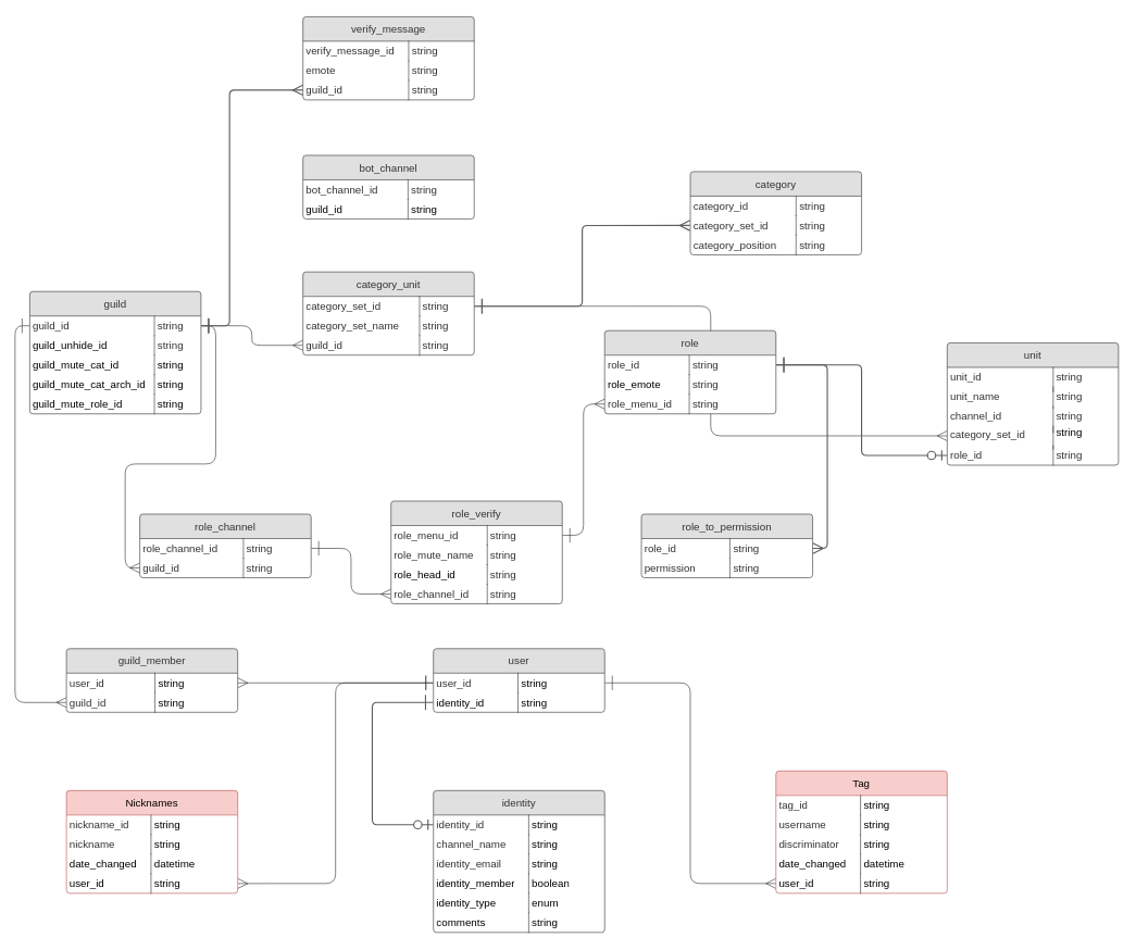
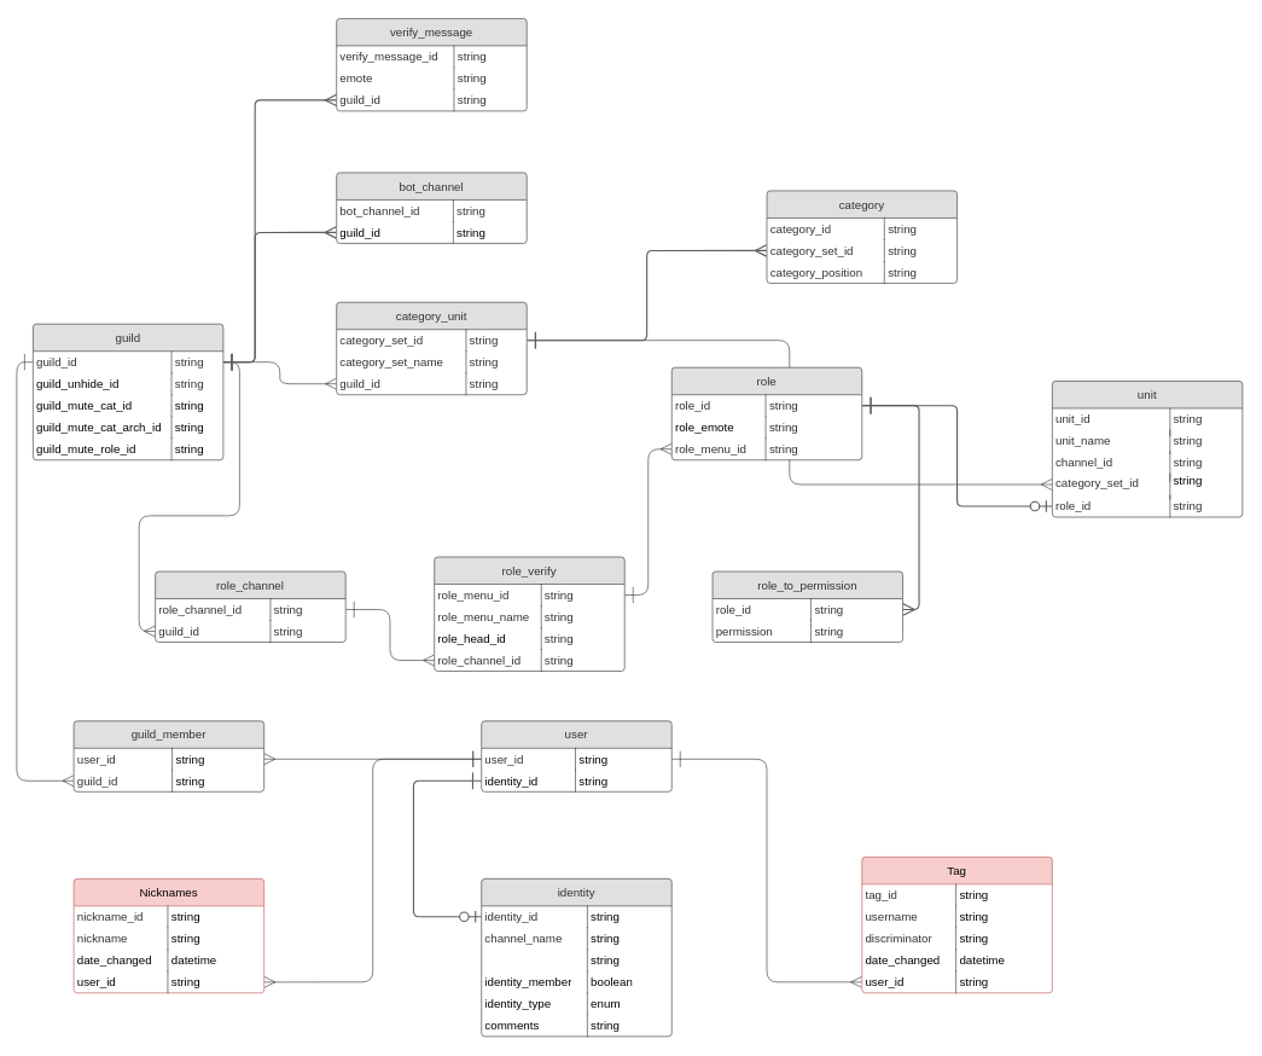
+ <mxCell id="111" value="" style="html=1;jettySize=18;whiteSpace=wrap;fontSize=13;strokeColor=#5E5E5E;strokeWidth=1.5;rounded=1;arcSize=12;edgeStyle=orthogonalEdgeStyle;startArrow=ERone;startSize=16;;endArrow=ERmany;endSize=10;;exitX=1.002;exitY=0.28;exitPerimeter=0;entryX=-0.002;entryY=0.846;entryPerimeter=0;" edge="1" parent="1" source="13" target="106"><mxGeometry width="100" height="100" relative="1" as="geometry"><Array as="points"><mxPoint x="265" y="399" /><mxPoint x="265" y="256" /></Array></mxGeometry></mxCell>
- <mxCell id="41" value="role_mute_name" style="strokeColor=none;part=1;resizeHeight=0;align=left;verticalAlign=top;spacingLeft=4;spacingRight=4;overflow=hidden;rotatable=0;points=[[0,0.5],[1,0.5]];portConstraint=eastwest;whiteSpace=wrap;swimlaneFillColor=#ffffff;whiteSpace=wrap;fontSize=13;fontColor=#333333;fillColor=none;strokeOpacity=100;fillOpacity=100;whiteSpace=wrap;spacing=0;rounded=1;absoluteArcSize=1;arcSize=7.5;strokeWidth=0.8;" vertex="1" parent="38"><mxGeometry y="54" width="118.0" height="24" as="geometry" /></mxCell>
+ <mxCell id="41" value="role_menu_name" style="strokeColor=none;part=1;resizeHeight=0;align=left;verticalAlign=top;spacingLeft=4;spacingRight=4;overflow=hidden;rotatable=0;points=[[0,0.5],[1,0.5]];portConstraint=eastwest;whiteSpace=wrap;swimlaneFillColor=#ffffff;whiteSpace=wrap;fontSize=13;fontColor=#333333;fillColor=none;strokeOpacity=100;fillOpacity=100;whiteSpace=wrap;spacing=0;rounded=1;absoluteArcSize=1;arcSize=7.5;strokeWidth=0.8;" vertex="1" parent="38"><mxGeometry y="54" width="118.0" height="24" as="geometry" /></mxCell>
- <mxCell id="117" value="identity_email" style="strokeColor=none;part=1;resizeHeight=0;align=left;verticalAlign=top;spacingLeft=4;spacingRight=4;overflow=hidden;rotatable=0;points=[[0,0.5],[1,0.5]];portConstraint=eastwest;whiteSpace=wrap;swimlaneFillColor=#ffffff;whiteSpace=wrap;fontSize=13;fontColor=#333333;fillColor=none;strokeOpacity=100;fillOpacity=100;whiteSpace=wrap;spacing=0;rounded=1;absoluteArcSize=1;arcSize=7.5;strokeWidth=0.8;" vertex="1" parent="112"><mxGeometry y="78" width="116.85" height="24" as="geometry" /></mxCell>
